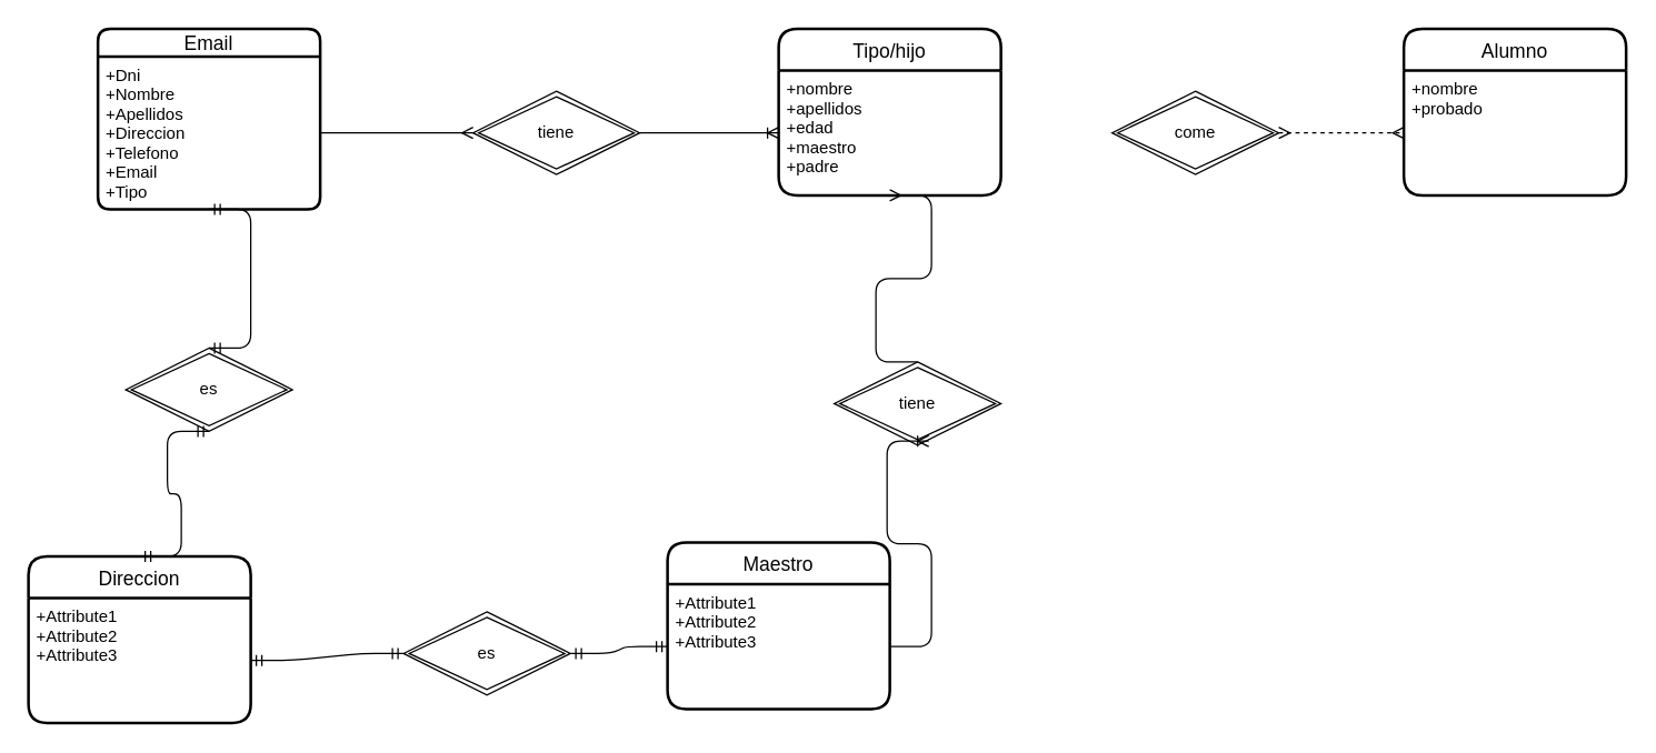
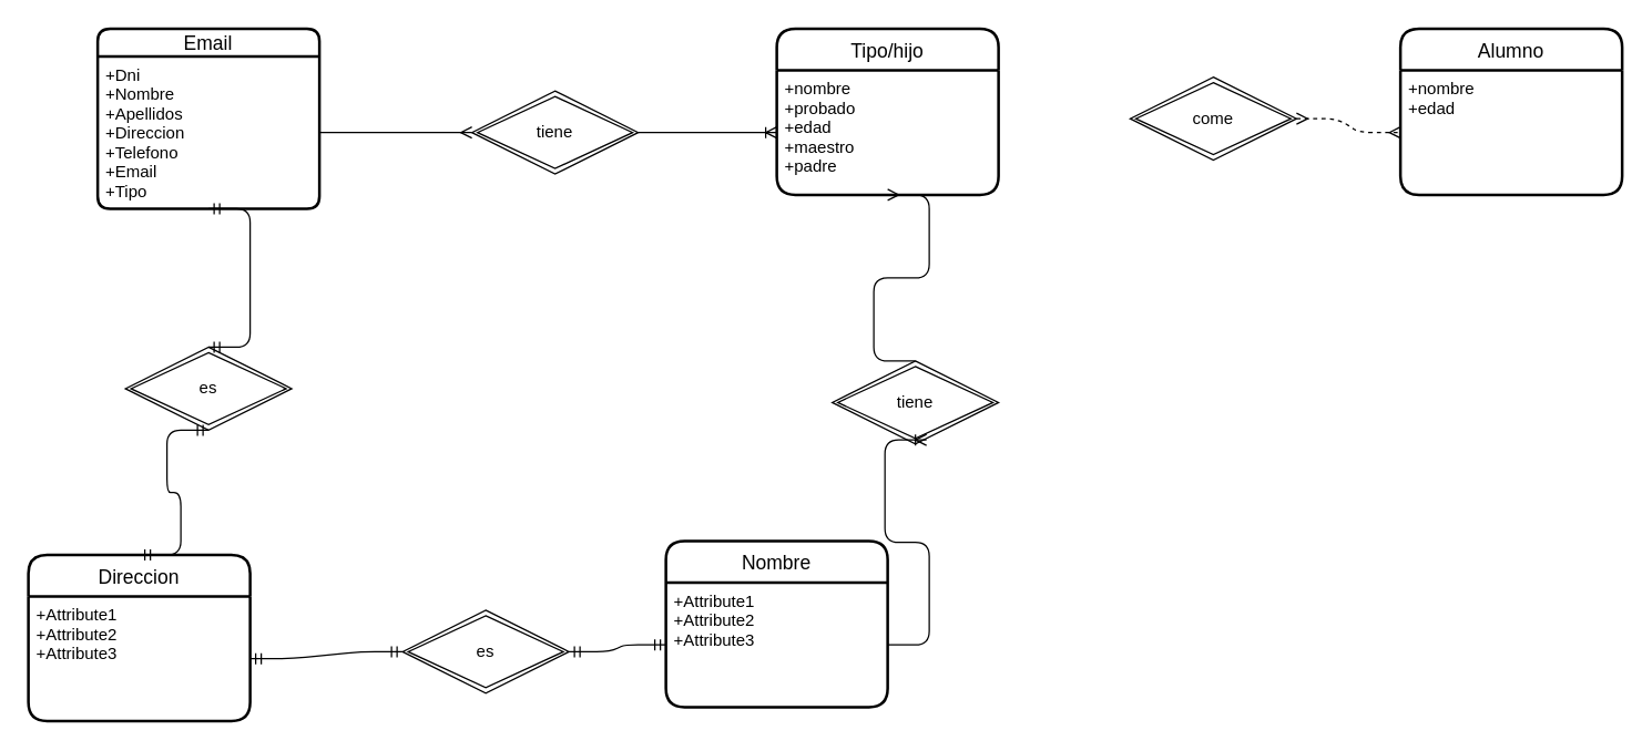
- <mxCell id="9" value="+nombre&#10;+apellidos&#10;+edad&#10;+maestro&#10;+padre" style="align=left;strokeColor=none;fillColor=none;spacingLeft=4;fontSize=12;verticalAlign=top;resizable=0;rotatable=0;part=1;" parent="8" vertex="1"><mxGeometry y="30" width="160" height="90" as="geometry" /></mxCell>
+ <mxCell id="9" value="+nombre&#10;+probado&#10;+edad&#10;+maestro&#10;+padre" style="align=left;strokeColor=none;fillColor=none;spacingLeft=4;fontSize=12;verticalAlign=top;resizable=0;rotatable=0;part=1;" parent="8" vertex="1"><mxGeometry y="30" width="160" height="90" as="geometry" /></mxCell>
- <mxCell id="11" value="+nombre&#10;+probado" style="align=left;strokeColor=none;fillColor=none;spacingLeft=4;fontSize=12;verticalAlign=top;resizable=0;rotatable=0;part=1;" parent="10" vertex="1"><mxGeometry y="30" width="160" height="90" as="geometry" /></mxCell>
+ <mxCell id="11" value="+nombre&#10;+edad" style="align=left;strokeColor=none;fillColor=none;spacingLeft=4;fontSize=12;verticalAlign=top;resizable=0;rotatable=0;part=1;" parent="10" vertex="1"><mxGeometry y="30" width="160" height="90" as="geometry" /></mxCell>
- <mxCell id="15" value="come" style="shape=rhombus;double=1;perimeter=rhombusPerimeter;whiteSpace=wrap;html=1;align=center;" vertex="1" parent="1"><mxGeometry x="800" y="65" width="120" height="60" as="geometry" /></mxCell>
+ <mxCell id="15" value="come" style="shape=rhombus;double=1;perimeter=rhombusPerimeter;whiteSpace=wrap;html=1;align=center;" vertex="1" parent="1"><mxGeometry x="815" y="55" width="120" height="60" as="geometry" /></mxCell>
- <mxCell id="6" value="Maestro" style="swimlane;childLayout=stackLayout;horizontal=1;startSize=30;horizontalStack=0;rounded=1;fontSize=14;fontStyle=0;strokeWidth=2;resizeParent=0;resizeLast=1;shadow=0;dashed=0;align=center;" parent="1" vertex="1"><mxGeometry x="480" y="390" width="160" height="120" as="geometry" /></mxCell>
+ <mxCell id="6" value="Nombre" style="swimlane;childLayout=stackLayout;horizontal=1;startSize=30;horizontalStack=0;rounded=1;fontSize=14;fontStyle=0;strokeWidth=2;resizeParent=0;resizeLast=1;shadow=0;dashed=0;align=center;" parent="1" vertex="1"><mxGeometry x="480" y="390" width="160" height="120" as="geometry" /></mxCell>
